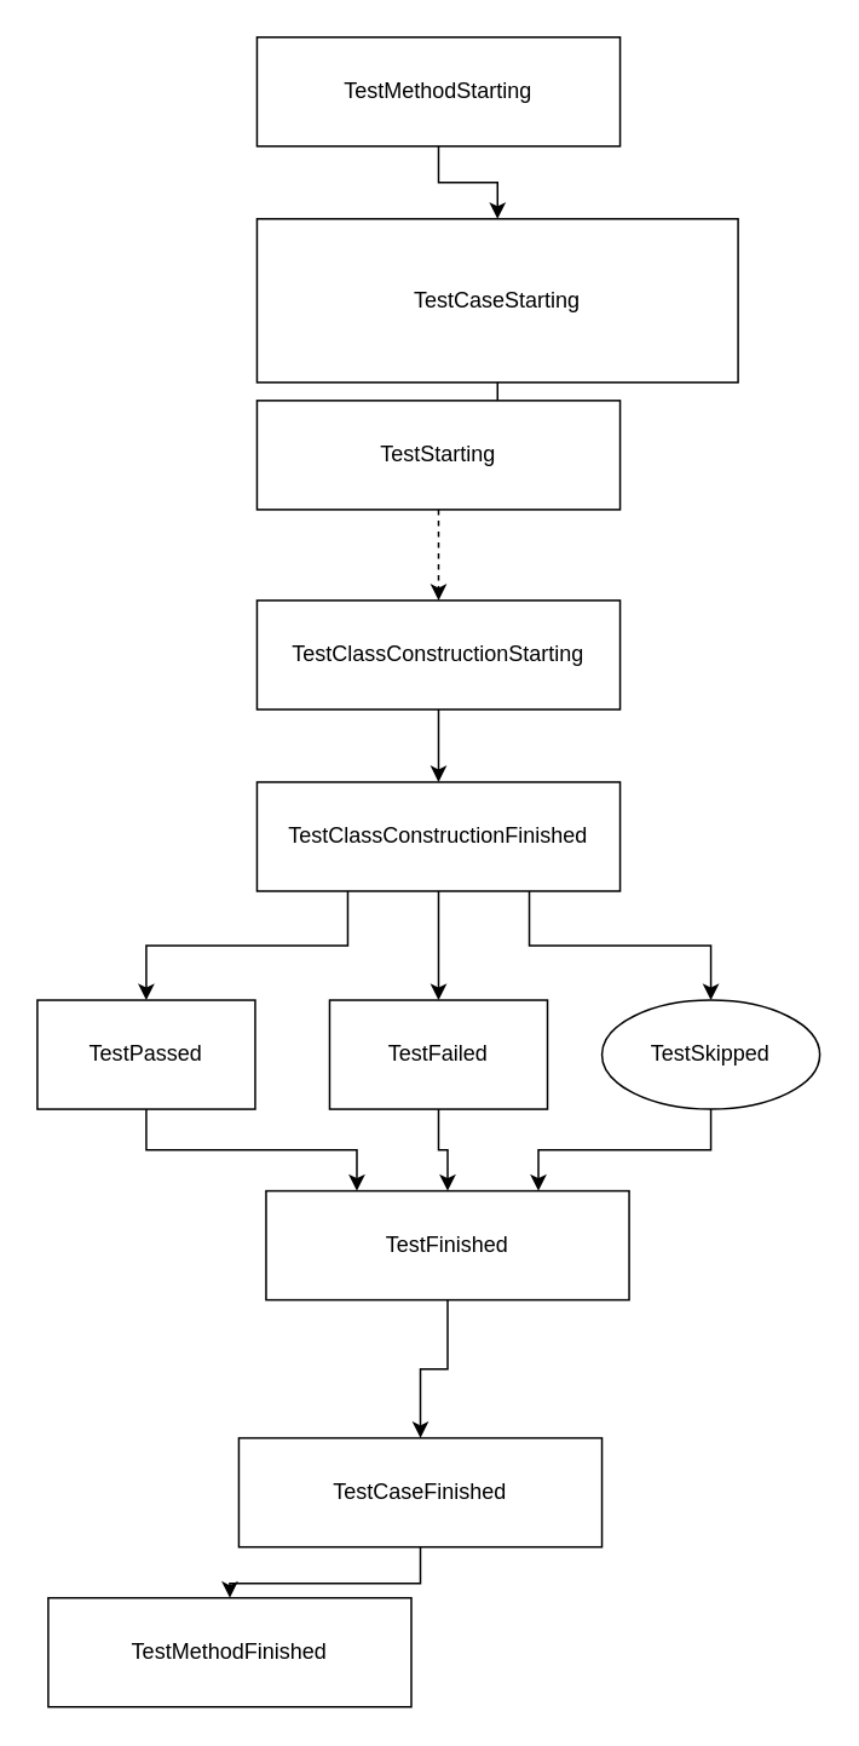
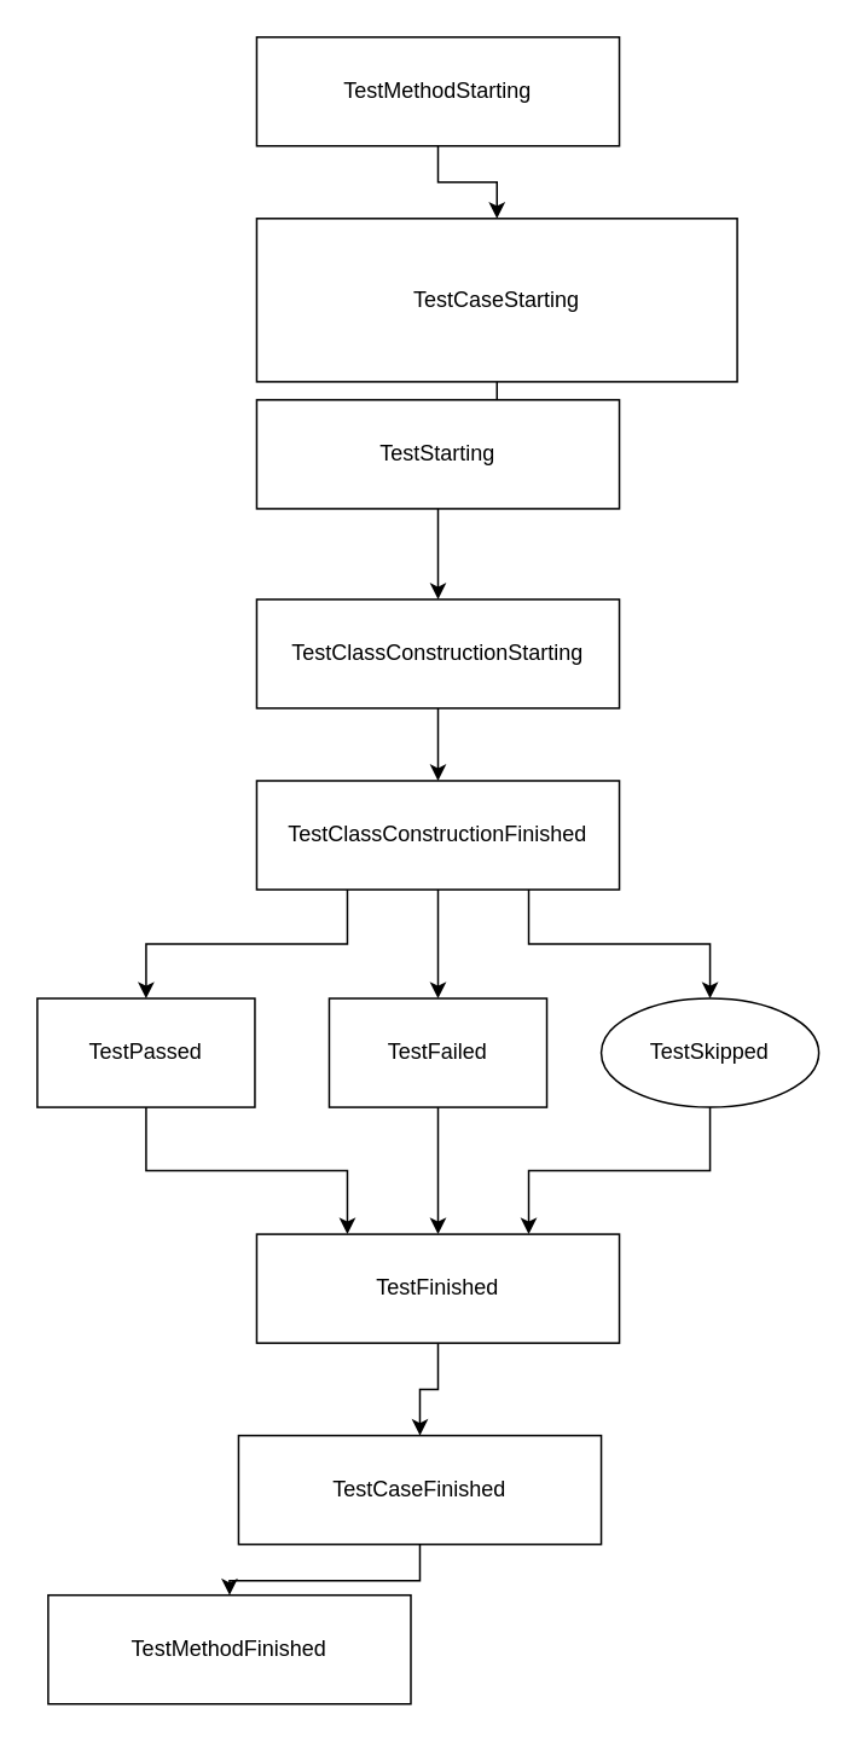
- <mxCell id="6" value="" style="edgeStyle=orthogonalEdgeStyle;rounded=0;orthogonalLoop=1;jettySize=auto;html=1;dashed=1;" edge="1" parent="1" source="7" target="9"><mxGeometry relative="1" as="geometry" /></mxCell>
+ <mxCell id="6" value="" style="edgeStyle=orthogonalEdgeStyle;rounded=0;orthogonalLoop=1;jettySize=auto;html=1;" edge="1" parent="1" source="7" target="9"><mxGeometry relative="1" as="geometry" /></mxCell>
- <mxCell id="21" value="TestFinished" style="whiteSpace=wrap;html=1;rounded=0;" vertex="1" parent="1"><mxGeometry x="146" y="655" width="200" height="60" as="geometry" /></mxCell>
+ <mxCell id="21" value="TestFinished" style="whiteSpace=wrap;html=1;rounded=0;" vertex="1" parent="1"><mxGeometry x="141" y="680" width="200" height="60" as="geometry" /></mxCell>
